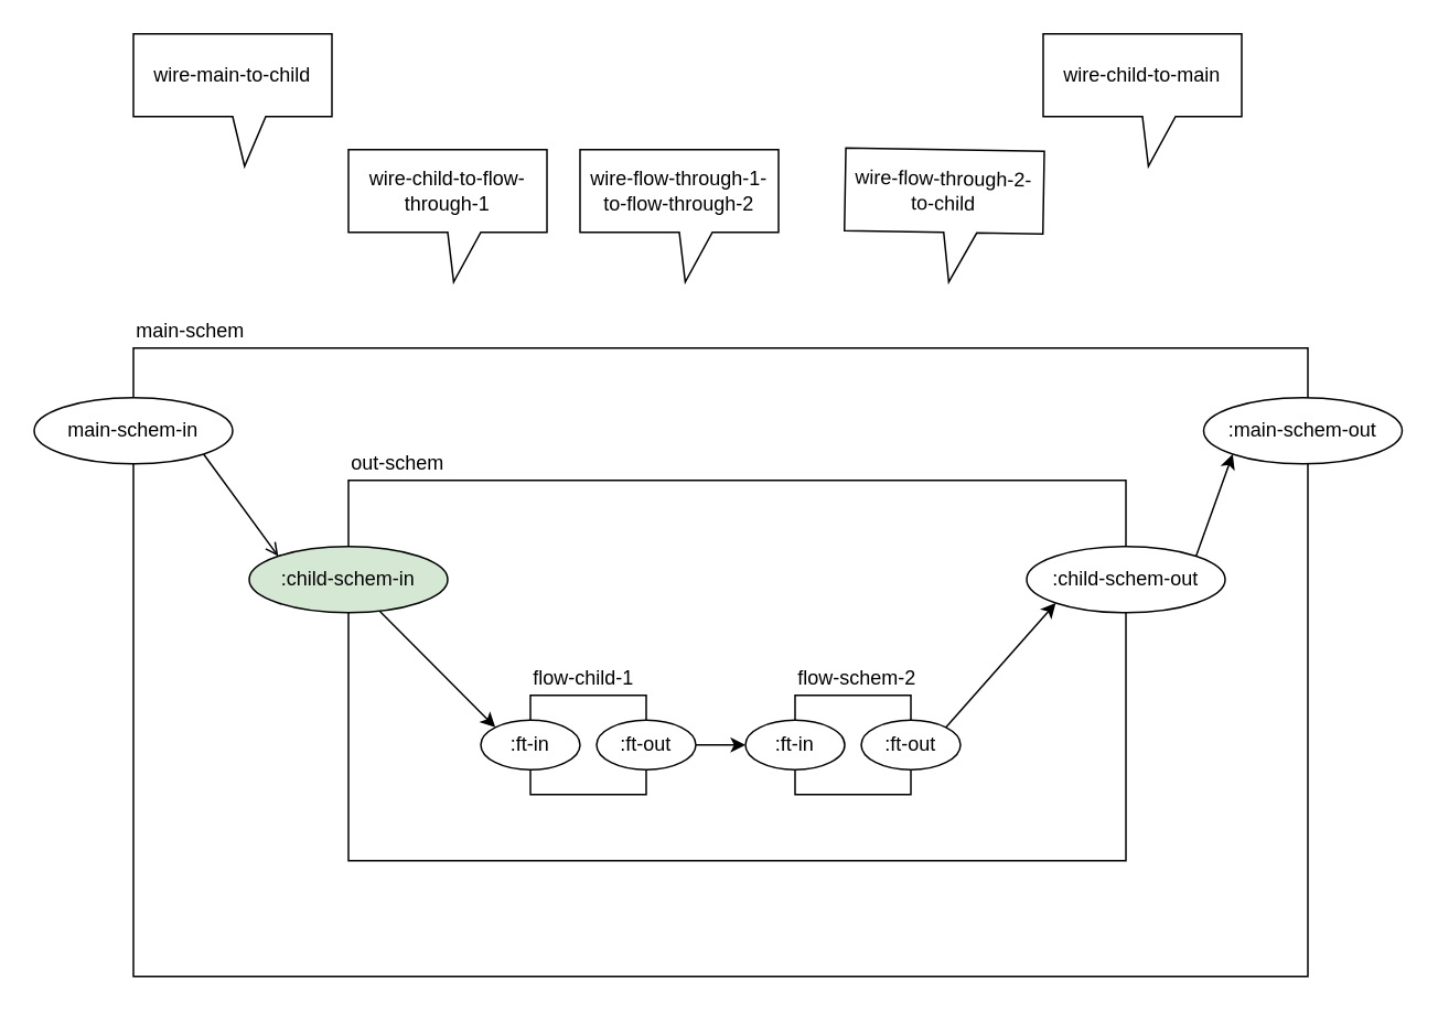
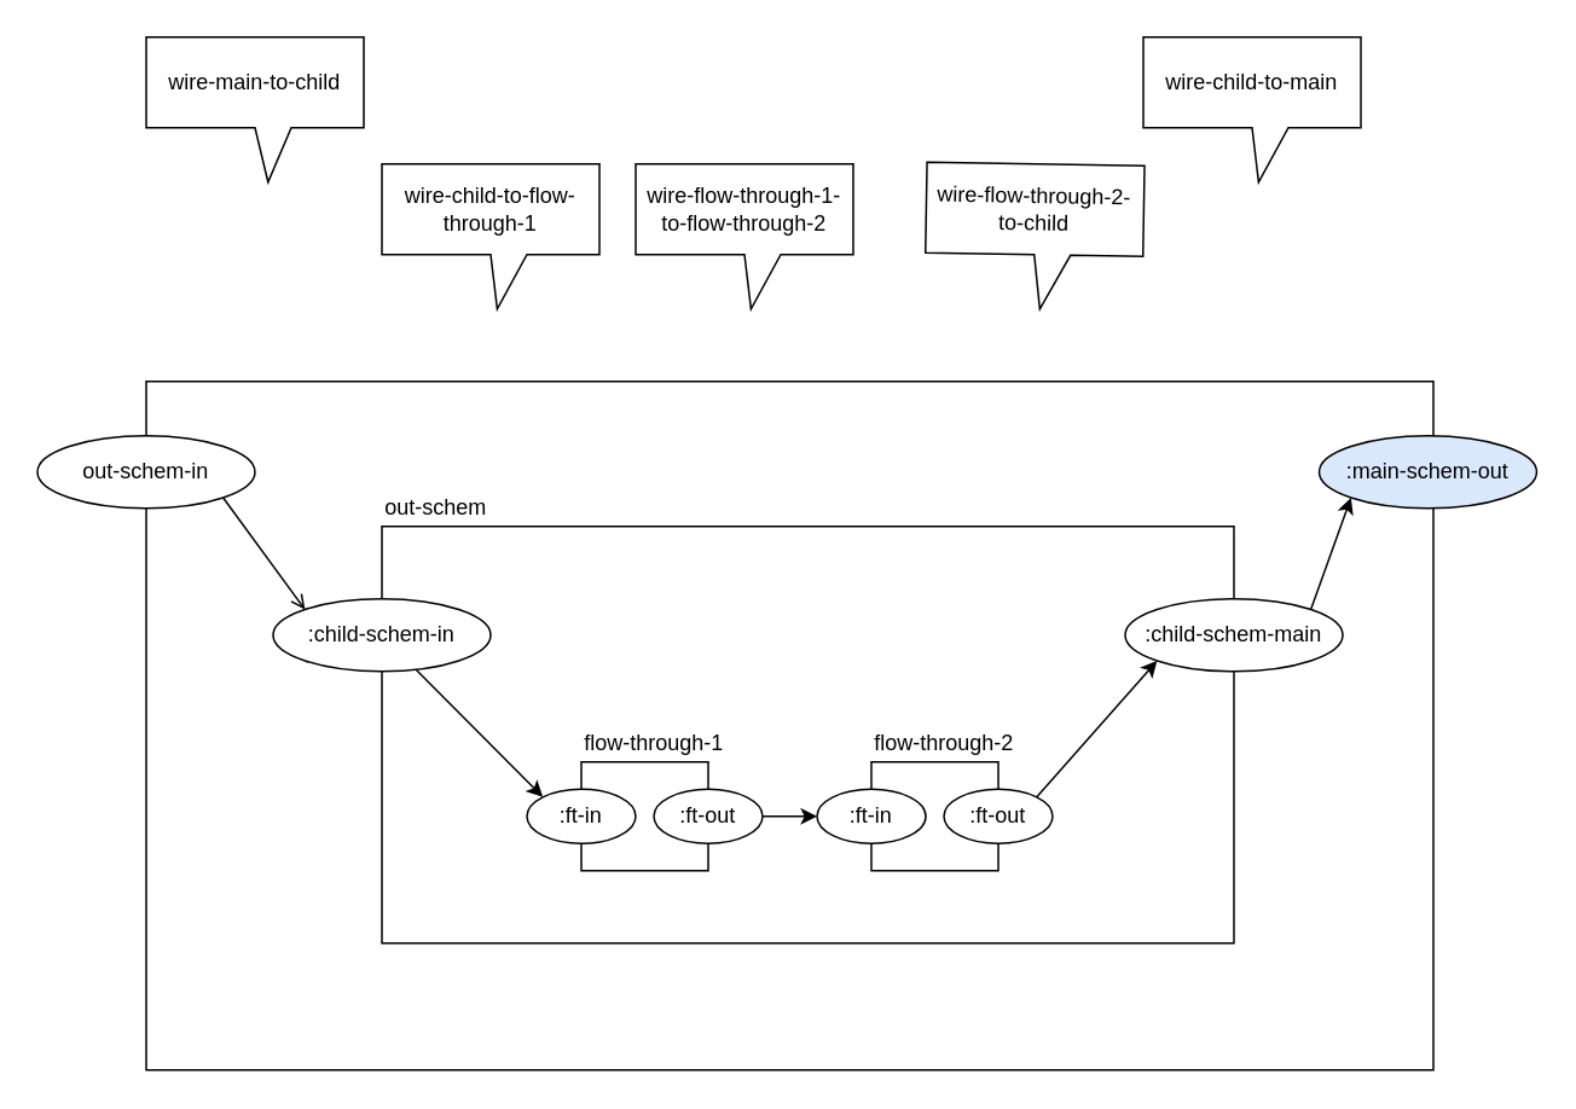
- <mxCell id="5" value="main-schem" style="text;html=1;resizable=0;points=[];autosize=1;align=left;verticalAlign=top;spacingTop=-4;" parent="1" vertex="1"><mxGeometry x="80" y="190" width="80" height="20" as="geometry" /></mxCell>
- <mxCell id="3" value="main-schem-in" style="ellipse;whiteSpace=wrap;html=1;" parent="1" vertex="1"><mxGeometry x="20" y="240" width="120" height="40" as="geometry" /></mxCell>
+ <mxCell id="3" value="out-schem-in" style="ellipse;whiteSpace=wrap;html=1;" parent="1" vertex="1"><mxGeometry x="20" y="240" width="120" height="40" as="geometry" /></mxCell>
- <mxCell id="4" value=":main-schem-out" style="ellipse;whiteSpace=wrap;html=1;" parent="1" vertex="1"><mxGeometry x="727" y="240" width="120" height="40" as="geometry" /></mxCell>
+ <mxCell id="4" value=":main-schem-out" style="ellipse;whiteSpace=wrap;html=1;fillColor=#dae8fc;" parent="1" vertex="1"><mxGeometry x="727" y="240" width="120" height="40" as="geometry" /></mxCell>
- <mxCell id="7" value=":child-schem-in" style="ellipse;whiteSpace=wrap;html=1;fillColor=#d5e8d4;" parent="1" vertex="1"><mxGeometry x="150" y="330" width="120" height="40" as="geometry" /></mxCell>
+ <mxCell id="7" value=":child-schem-in" style="ellipse;whiteSpace=wrap;html=1;" parent="1" vertex="1"><mxGeometry x="150" y="330" width="120" height="40" as="geometry" /></mxCell>
- <mxCell id="8" value=":child-schem-out" style="ellipse;whiteSpace=wrap;html=1;" parent="1" vertex="1"><mxGeometry x="620" y="330" width="120" height="40" as="geometry" /></mxCell>
+ <mxCell id="8" value=":child-schem-main" style="ellipse;whiteSpace=wrap;html=1;" parent="1" vertex="1"><mxGeometry x="620" y="330" width="120" height="40" as="geometry" /></mxCell>
- <mxCell id="13" value="flow-child-1" style="text;html=1;resizable=0;points=[];autosize=1;align=left;verticalAlign=top;spacingTop=-4;" parent="1" vertex="1"><mxGeometry x="320" y="400" width="90" height="20" as="geometry" /></mxCell>
+ <mxCell id="13" value="flow-through-1" style="text;html=1;resizable=0;points=[];autosize=1;align=left;verticalAlign=top;spacingTop=-4;" parent="1" vertex="1"><mxGeometry x="320" y="400" width="90" height="20" as="geometry" /></mxCell>
- <mxCell id="18" value="flow-schem-2" style="text;html=1;resizable=0;points=[];autosize=1;align=left;verticalAlign=top;spacingTop=-4;" parent="1" vertex="1"><mxGeometry x="480" y="400" width="90" height="20" as="geometry" /></mxCell>
+ <mxCell id="18" value="flow-through-2" style="text;html=1;resizable=0;points=[];autosize=1;align=left;verticalAlign=top;spacingTop=-4;" parent="1" vertex="1"><mxGeometry x="480" y="400" width="90" height="20" as="geometry" /></mxCell>
